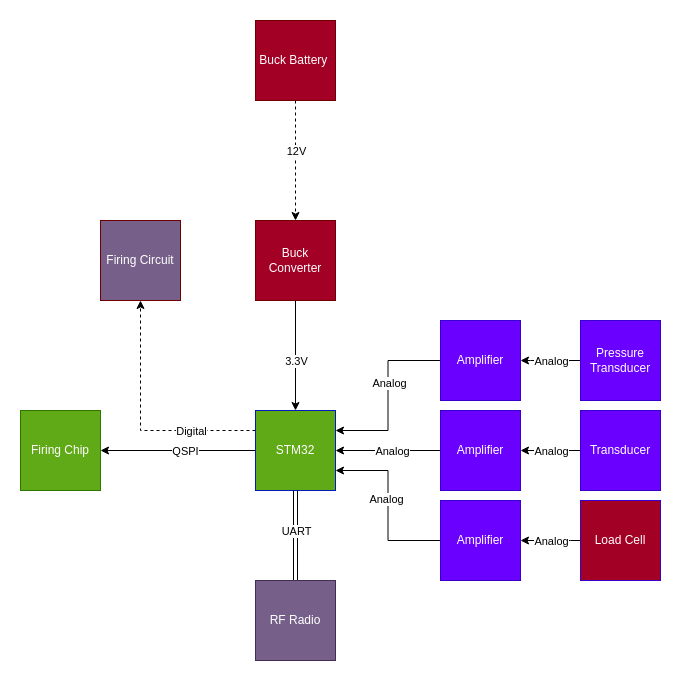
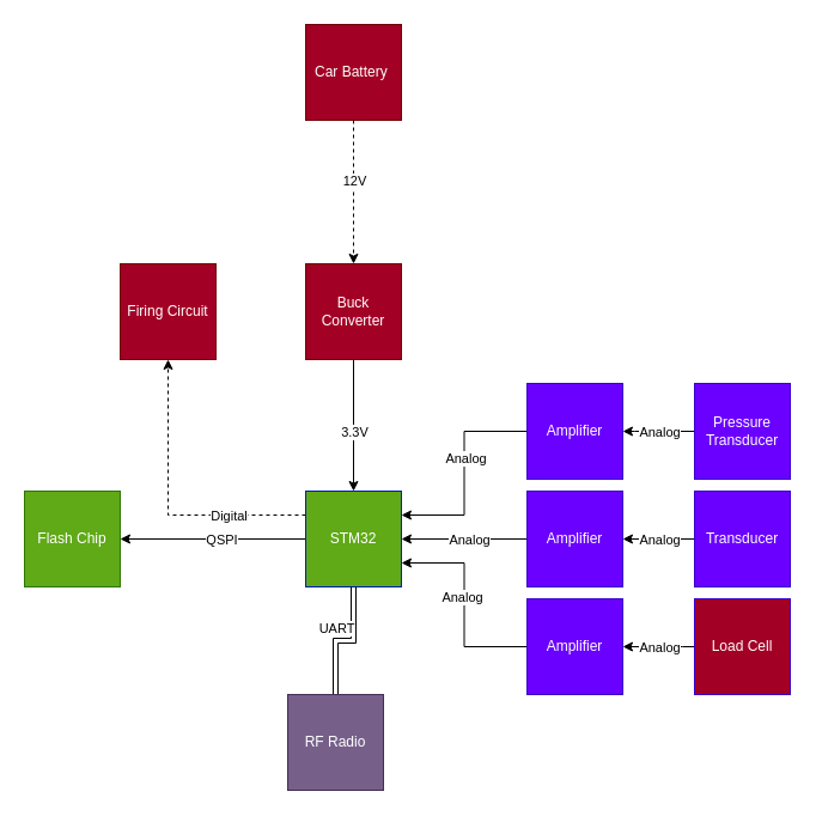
- <mxCell id="10" value="Buck Battery&amp;nbsp;" style="whiteSpace=wrap;html=1;aspect=fixed;fillColor=#a20025;fontColor=#ffffff;strokeColor=#6F0000;" vertex="1" parent="1"><mxGeometry x="255" y="20" width="80" height="80" as="geometry" /></mxCell>
+ <mxCell id="10" value="Car Battery&amp;nbsp;" style="whiteSpace=wrap;html=1;aspect=fixed;fillColor=#a20025;fontColor=#ffffff;strokeColor=#6F0000;" vertex="1" parent="1"><mxGeometry x="255" y="20" width="80" height="80" as="geometry" /></mxCell>
- <mxCell id="35" value="Firing Circuit" style="whiteSpace=wrap;html=1;aspect=fixed;fillColor=#76608a;fontColor=#ffffff;strokeColor=#6F0000;" vertex="1" parent="1"><mxGeometry x="100" y="220" width="80" height="80" as="geometry" /></mxCell>
+ <mxCell id="35" value="Firing Circuit" style="whiteSpace=wrap;html=1;aspect=fixed;fillColor=#a20025;fontColor=#ffffff;strokeColor=#6F0000;" vertex="1" parent="1"><mxGeometry x="100" y="220" width="80" height="80" as="geometry" /></mxCell>
- <mxCell id="7" value="Firing Chip" style="whiteSpace=wrap;html=1;aspect=fixed;fillColor=#60a917;fontColor=#ffffff;strokeColor=#2D7600;" vertex="1" parent="1"><mxGeometry x="20" y="410" width="80" height="80" as="geometry" /></mxCell>
+ <mxCell id="7" value="Flash Chip" style="whiteSpace=wrap;html=1;aspect=fixed;fillColor=#60a917;fontColor=#ffffff;strokeColor=#2D7600;" vertex="1" parent="1"><mxGeometry x="20" y="410" width="80" height="80" as="geometry" /></mxCell>
- <mxCell id="34" value="RF Radio" style="whiteSpace=wrap;html=1;aspect=fixed;fillColor=#76608a;fontColor=#ffffff;strokeColor=#432D57;" vertex="1" parent="1"><mxGeometry x="255" y="580" width="80" height="80" as="geometry" /></mxCell>
+ <mxCell id="34" value="RF Radio" style="whiteSpace=wrap;html=1;aspect=fixed;fillColor=#76608a;fontColor=#ffffff;strokeColor=#432D57;" vertex="1" parent="1"><mxGeometry x="240" y="580" width="80" height="80" as="geometry" /></mxCell>
